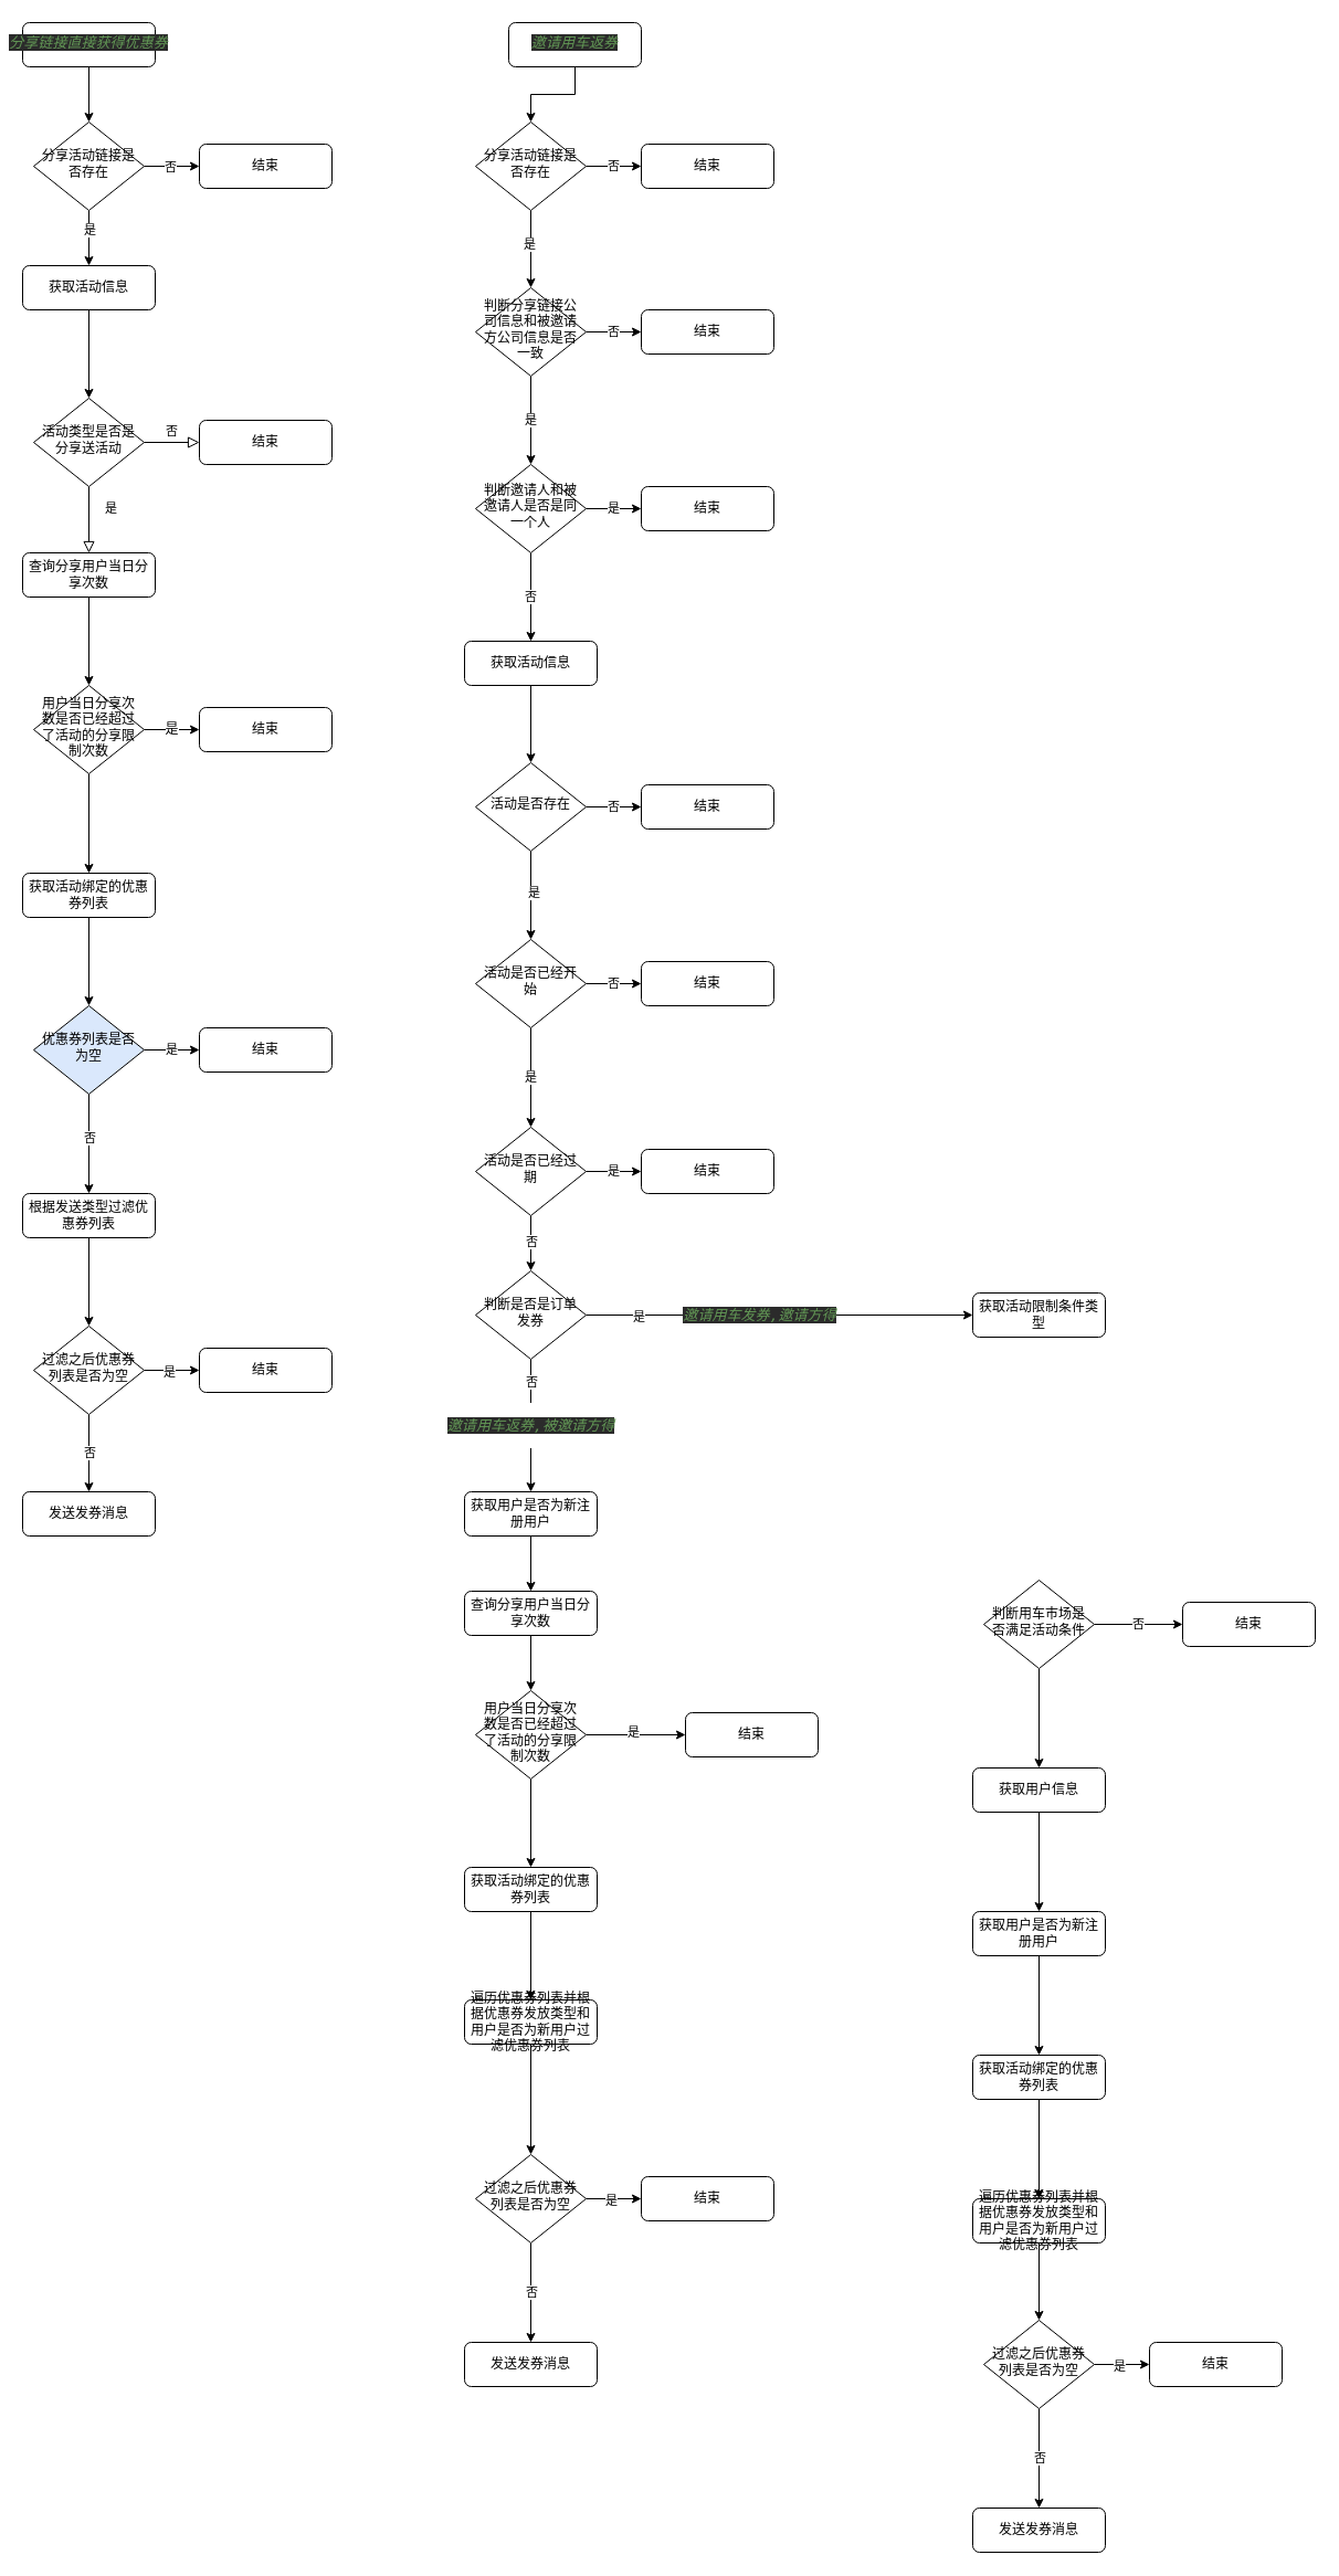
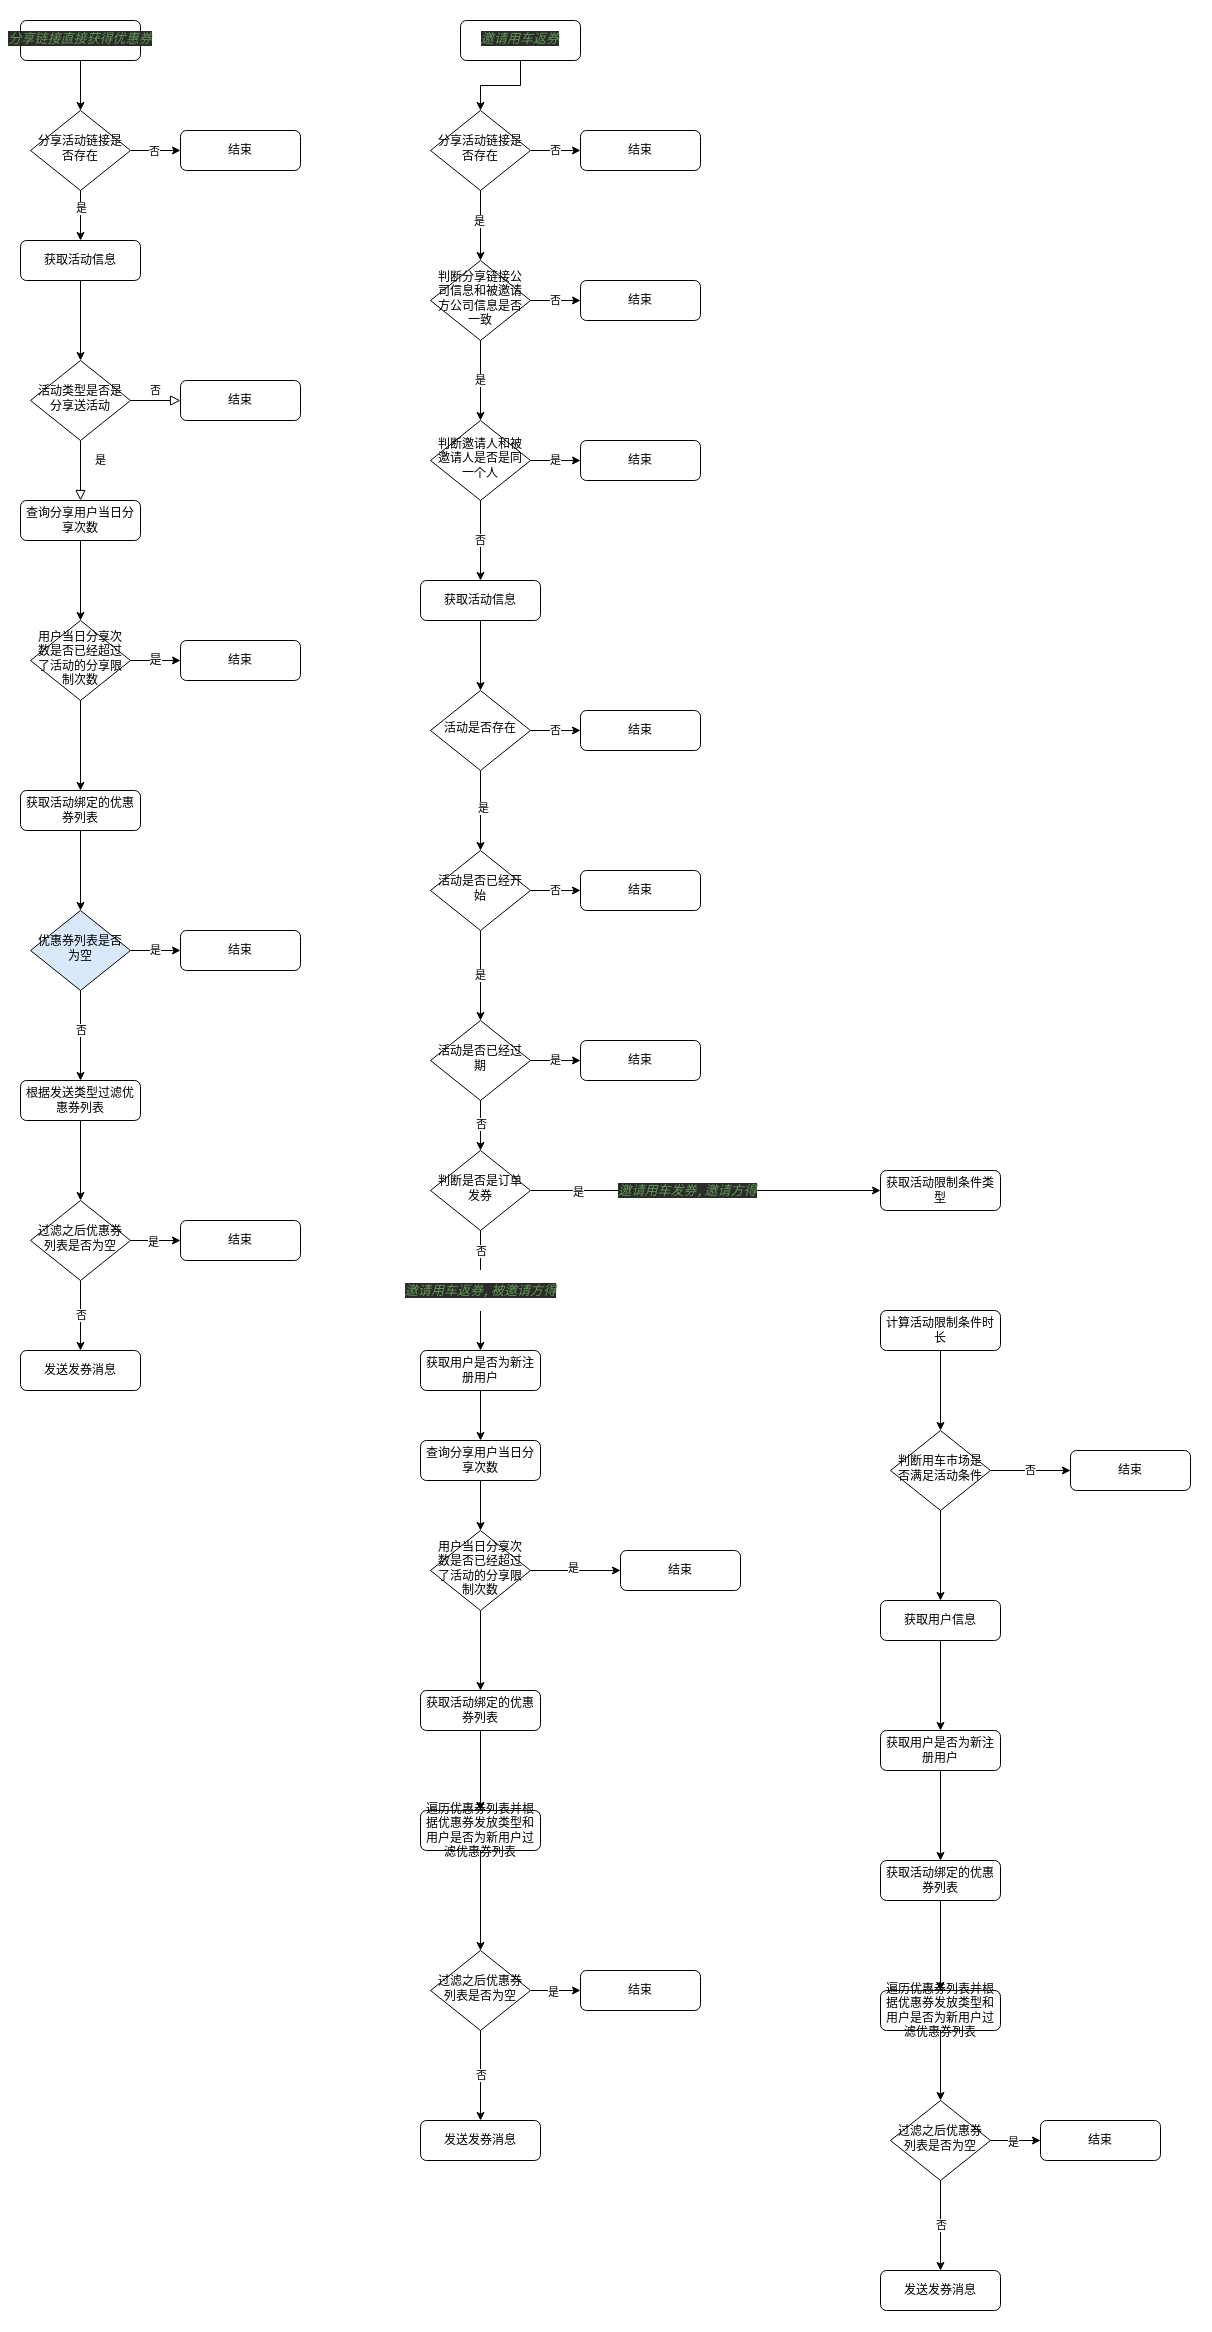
+ <mxCell id="97" value="计算活动限制条件时长" style="rounded=1;whiteSpace=wrap;html=1;fontSize=12;glass=0;strokeWidth=1;shadow=0;" vertex="1" parent="1"><mxGeometry x="880" y="1310" width="120" height="40" as="geometry" /></mxCell>
+ <mxCell id="96" style="edgeStyle=orthogonalEdgeStyle;rounded=0;orthogonalLoop=1;jettySize=auto;html=1;exitX=0.5;exitY=1;exitDx=0;exitDy=0;entryX=0.5;entryY=0;entryDx=0;entryDy=0;" edge="1" parent="1" source="97" target="100"><mxGeometry relative="1" as="geometry" /></mxCell>
